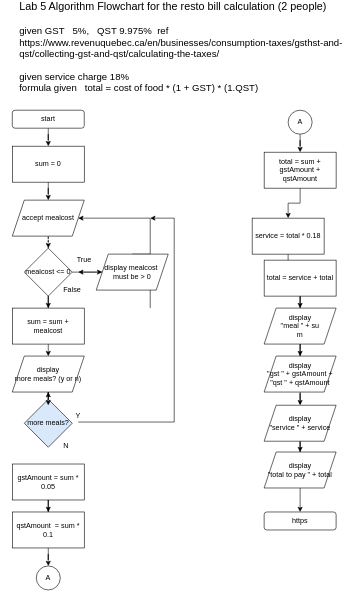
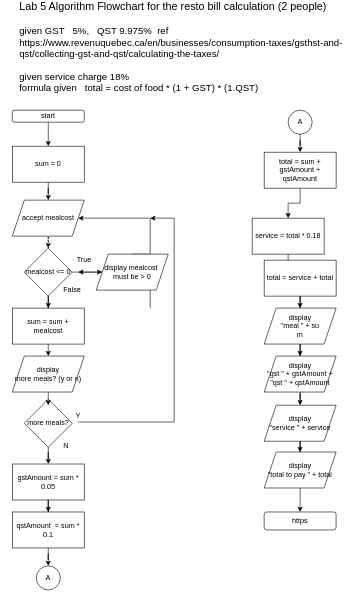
- <mxCell id="3" value="start" style="rounded=1;whiteSpace=wrap;html=1;" vertex="1" parent="1"><mxGeometry x="20" y="180" width="120" height="30" as="geometry" /></mxCell>
+ <mxCell id="3" value="start" style="rounded=1;whiteSpace=wrap;html=1;" vertex="1" parent="1"><mxGeometry x="20" y="180" width="120" height="20" as="geometry" /></mxCell>
- <mxCell id="23" style="edgeStyle=orthogonalEdgeStyle;rounded=0;orthogonalLoop=1;jettySize=auto;html=1;" edge="1" parent="1" source="24" target="26"><mxGeometry relative="1" as="geometry" /></mxCell>
+ <mxCell id="23" style="edgeStyle=orthogonalEdgeStyle;rounded=0;orthogonalLoop=1;jettySize=auto;html=1;entryX=0.5;entryY=0;entryDx=0;entryDy=0;" edge="1" parent="1" source="24" target="12"><mxGeometry relative="1" as="geometry" /></mxCell>
- <mxCell id="24" value="more meals?" style="rhombus;whiteSpace=wrap;html=1;fillColor=#dae8fc;" vertex="1" parent="1"><mxGeometry x="40" y="662" width="80" height="80" as="geometry" /></mxCell>
+ <mxCell id="24" value="more meals?" style="rhombus;whiteSpace=wrap;html=1;" vertex="1" parent="1"><mxGeometry x="40" y="662" width="80" height="80" as="geometry" /></mxCell>
